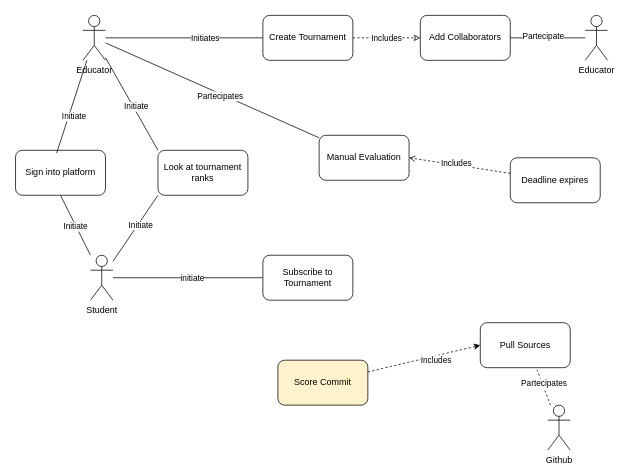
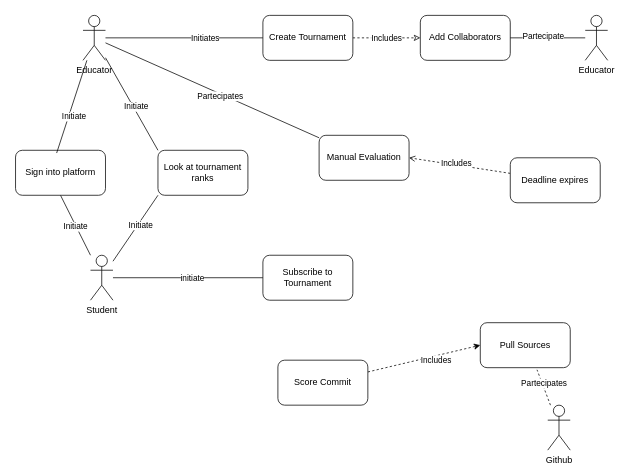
- <mxCell id="23" value="Score Commit" style="rounded=1;whiteSpace=wrap;html=1;fillColor=#fff2cc;" parent="1" vertex="1"><mxGeometry x="370" y="480" width="120" height="60" as="geometry" /></mxCell>
+ <mxCell id="23" value="Score Commit" style="rounded=1;whiteSpace=wrap;html=1;" parent="1" vertex="1"><mxGeometry x="370" y="480" width="120" height="60" as="geometry" /></mxCell>
